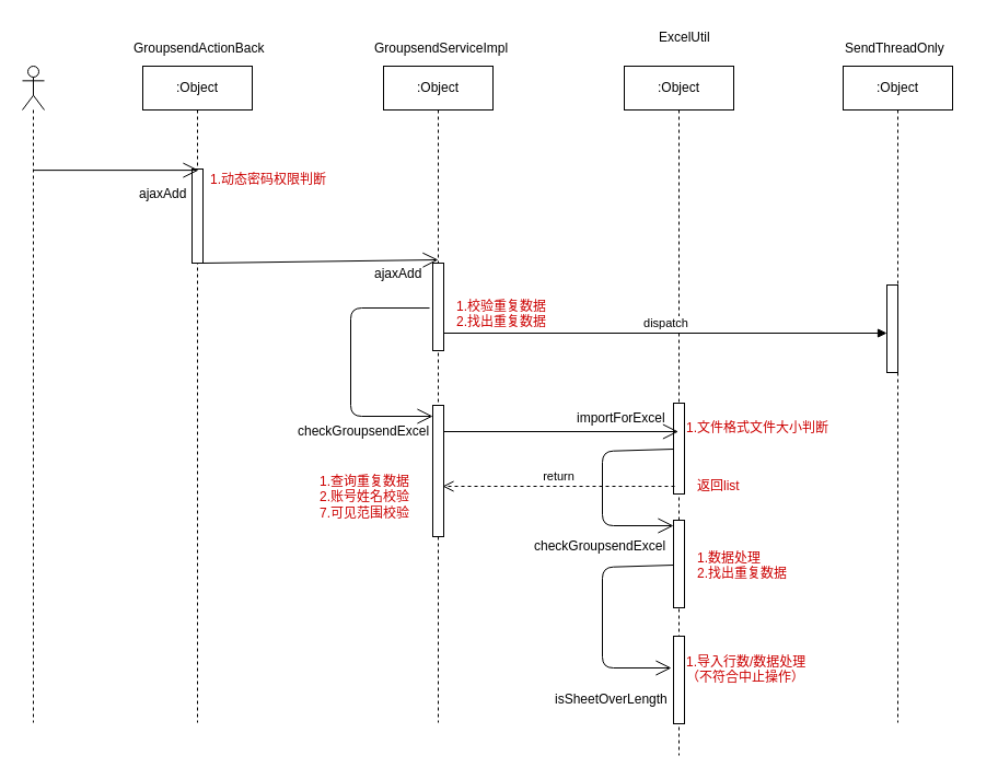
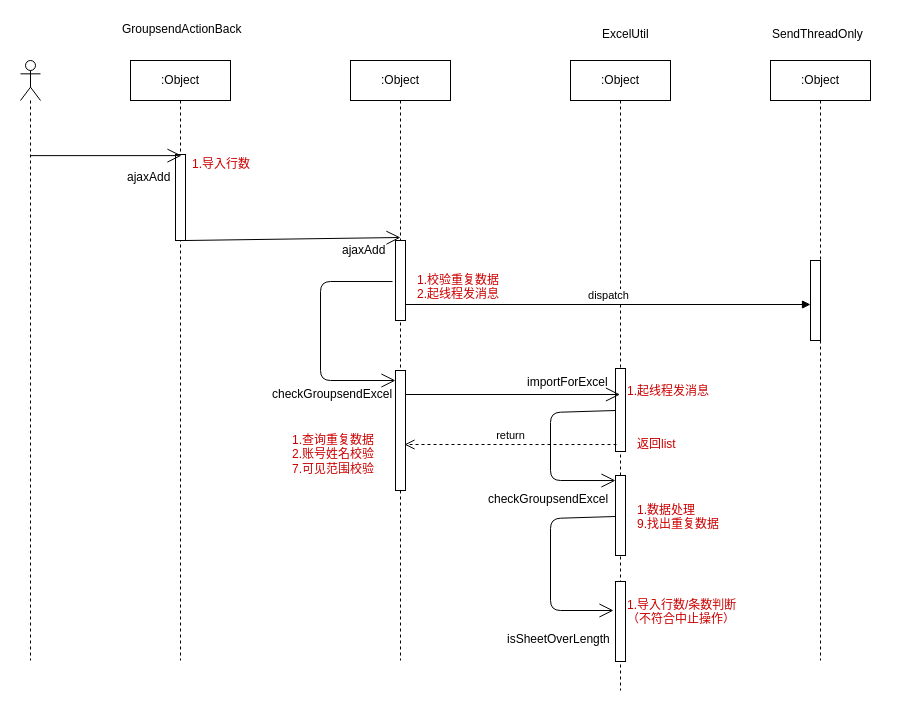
- <mxCell id="12" value="GroupsendActionBack" style="text;html=1;" vertex="1" parent="1"><mxGeometry y="30" width="140" height="30" as="geometry" x="120" /></mxCell>
+ <mxCell id="12" value="GroupsendActionBack" style="text;html=1;" vertex="1" parent="1"><mxGeometry x="120" y="15" width="140" height="30" as="geometry" /></mxCell>
- <mxCell id="13" value="GroupsendServiceImpl" style="text;html=1;" vertex="1" parent="1"><mxGeometry x="340" y="30" width="150" height="30" as="geometry" /></mxCell>
- <mxCell id="21" value="SendThreadOnly" style="text;html=1;" vertex="1" parent="1"><mxGeometry x="770" y="30" width="120" height="30" as="geometry" /></mxCell>
+ <mxCell id="21" value="SendThreadOnly" style="text;html=1;" vertex="1" parent="1"><mxGeometry x="770" y="20" width="120" height="30" as="geometry" /></mxCell>
- <mxCell id="18" value="&lt;font color=&quot;#cc0000&quot;&gt;1.动态密码权限判断&lt;/font&gt;" style="text;html=1;resizable=0;points=[];autosize=1;align=left;verticalAlign=top;spacingTop=-4;" vertex="1" parent="1"><mxGeometry x="190" y="154" width="120" height="20" as="geometry" /></mxCell>
+ <mxCell id="18" value="&lt;font color=&quot;#cc0000&quot;&gt;1.导入行数&lt;/font&gt;" style="text;html=1;resizable=0;points=[];autosize=1;align=left;verticalAlign=top;spacingTop=-4;" vertex="1" parent="1"><mxGeometry x="190" y="154" width="120" height="20" as="geometry" /></mxCell>
- <mxCell id="36" value="&lt;font color=&quot;#cc0000&quot;&gt;1.校验重复数据&lt;br&gt;2.找出重复数据&lt;br&gt;&lt;/font&gt;" style="text;html=1;resizable=0;points=[];autosize=1;align=left;verticalAlign=top;spacingTop=-4;" vertex="1" parent="1"><mxGeometry x="415" y="270" width="100" height="30" as="geometry" /></mxCell>
+ <mxCell id="36" value="&lt;font color=&quot;#cc0000&quot;&gt;1.校验重复数据&lt;br&gt;2.起线程发消息&lt;br&gt;&lt;/font&gt;" style="text;html=1;resizable=0;points=[];autosize=1;align=left;verticalAlign=top;spacingTop=-4;" vertex="1" parent="1"><mxGeometry x="415" y="270" width="100" height="30" as="geometry" /></mxCell>
- <mxCell id="27" value="&lt;font color=&quot;#cc0000&quot;&gt;1.文件格式文件大小判断&lt;/font&gt;" style="text;html=1;resizable=0;points=[];autosize=1;align=left;verticalAlign=top;spacingTop=-4;" vertex="1" parent="1"><mxGeometry x="625" y="380.5" width="150" height="20" as="geometry" /></mxCell>
+ <mxCell id="27" value="&lt;font color=&quot;#cc0000&quot;&gt;1.起线程发消息&lt;/font&gt;" style="text;html=1;resizable=0;points=[];autosize=1;align=left;verticalAlign=top;spacingTop=-4;" vertex="1" parent="1"><mxGeometry x="625" y="380.5" width="150" height="20" as="geometry" /></mxCell>
- <mxCell id="32" value="&lt;font color=&quot;#cc0000&quot;&gt;1.数据处理&lt;br&gt;2.找出重复数据&lt;br&gt;&lt;/font&gt;" style="text;html=1;resizable=0;points=[];autosize=1;align=left;verticalAlign=top;spacingTop=-4;" vertex="1" parent="1"><mxGeometry x="635" y="500" width="100" height="30" as="geometry" /></mxCell>
+ <mxCell id="32" value="&lt;font color=&quot;#cc0000&quot;&gt;1.数据处理&lt;br&gt;9.找出重复数据&lt;br&gt;&lt;/font&gt;" style="text;html=1;resizable=0;points=[];autosize=1;align=left;verticalAlign=top;spacingTop=-4;" vertex="1" parent="1"><mxGeometry x="635" y="500" width="100" height="30" as="geometry" /></mxCell>
- <mxCell id="31" value="&lt;font color=&quot;#cc0000&quot;&gt;1.导入行数/数据处理&lt;br&gt;（不符合中止操作）&lt;br&gt;&lt;/font&gt;" style="text;html=1;resizable=0;points=[];autosize=1;align=left;verticalAlign=top;spacingTop=-4;" vertex="1" parent="1"><mxGeometry x="625" y="595" width="120" height="30" as="geometry" /></mxCell>
+ <mxCell id="31" value="&lt;font color=&quot;#cc0000&quot;&gt;1.导入行数/条数判断&lt;br&gt;（不符合中止操作）&lt;br&gt;&lt;/font&gt;" style="text;html=1;resizable=0;points=[];autosize=1;align=left;verticalAlign=top;spacingTop=-4;" vertex="1" parent="1"><mxGeometry x="625" y="595" width="120" height="30" as="geometry" /></mxCell>
